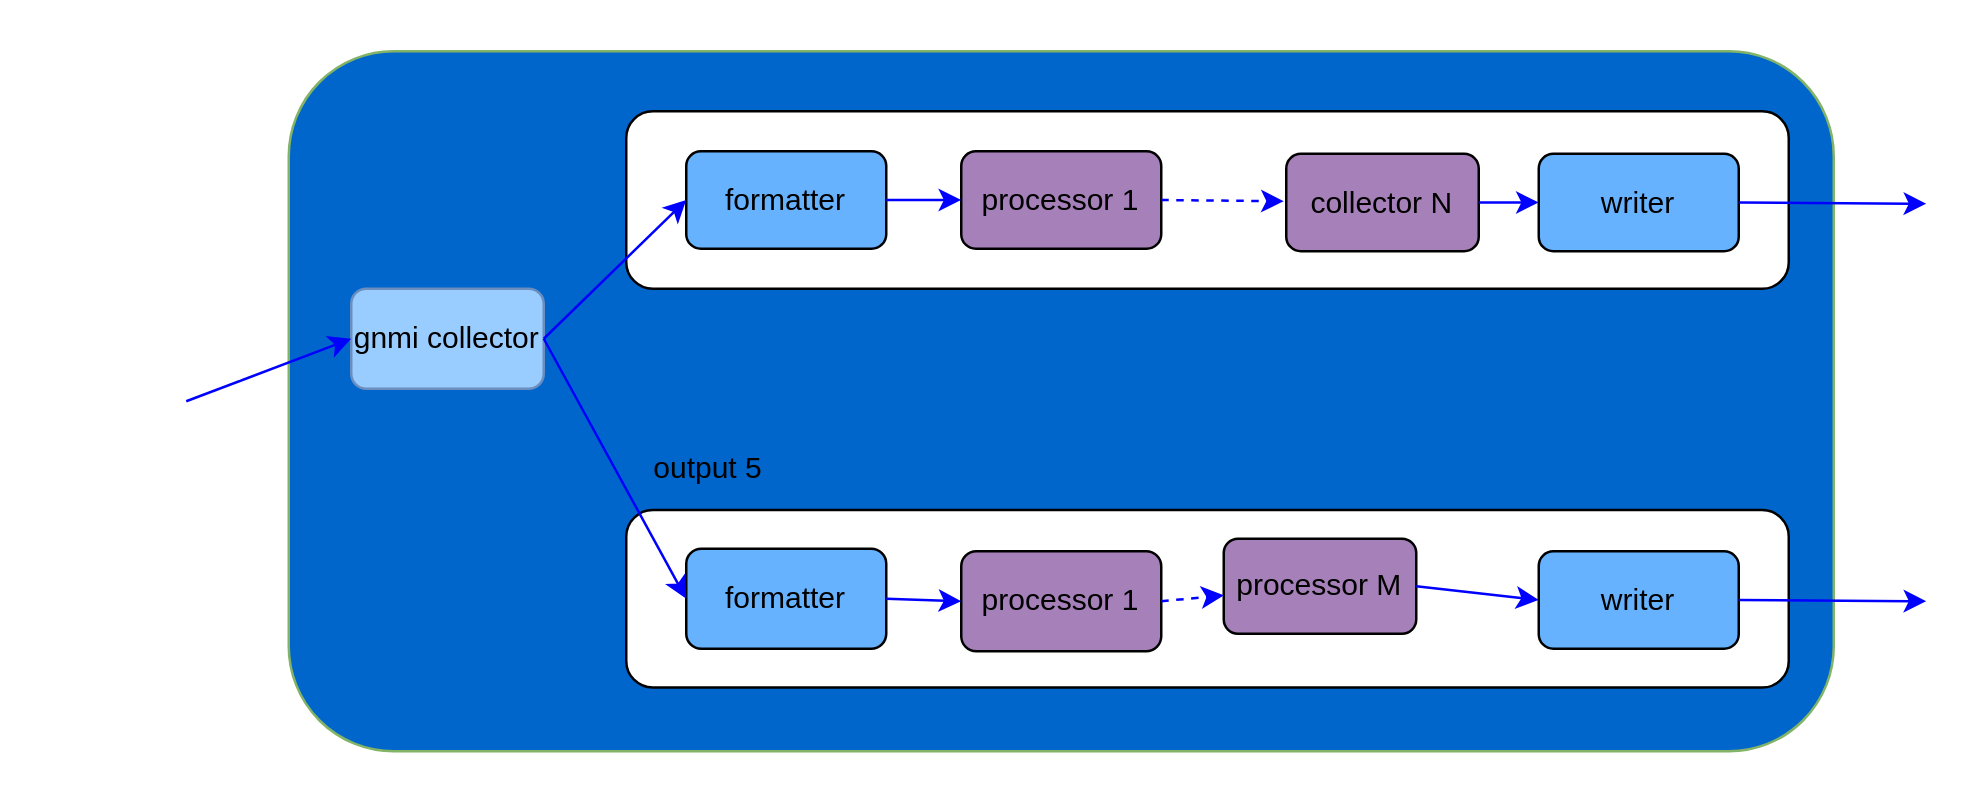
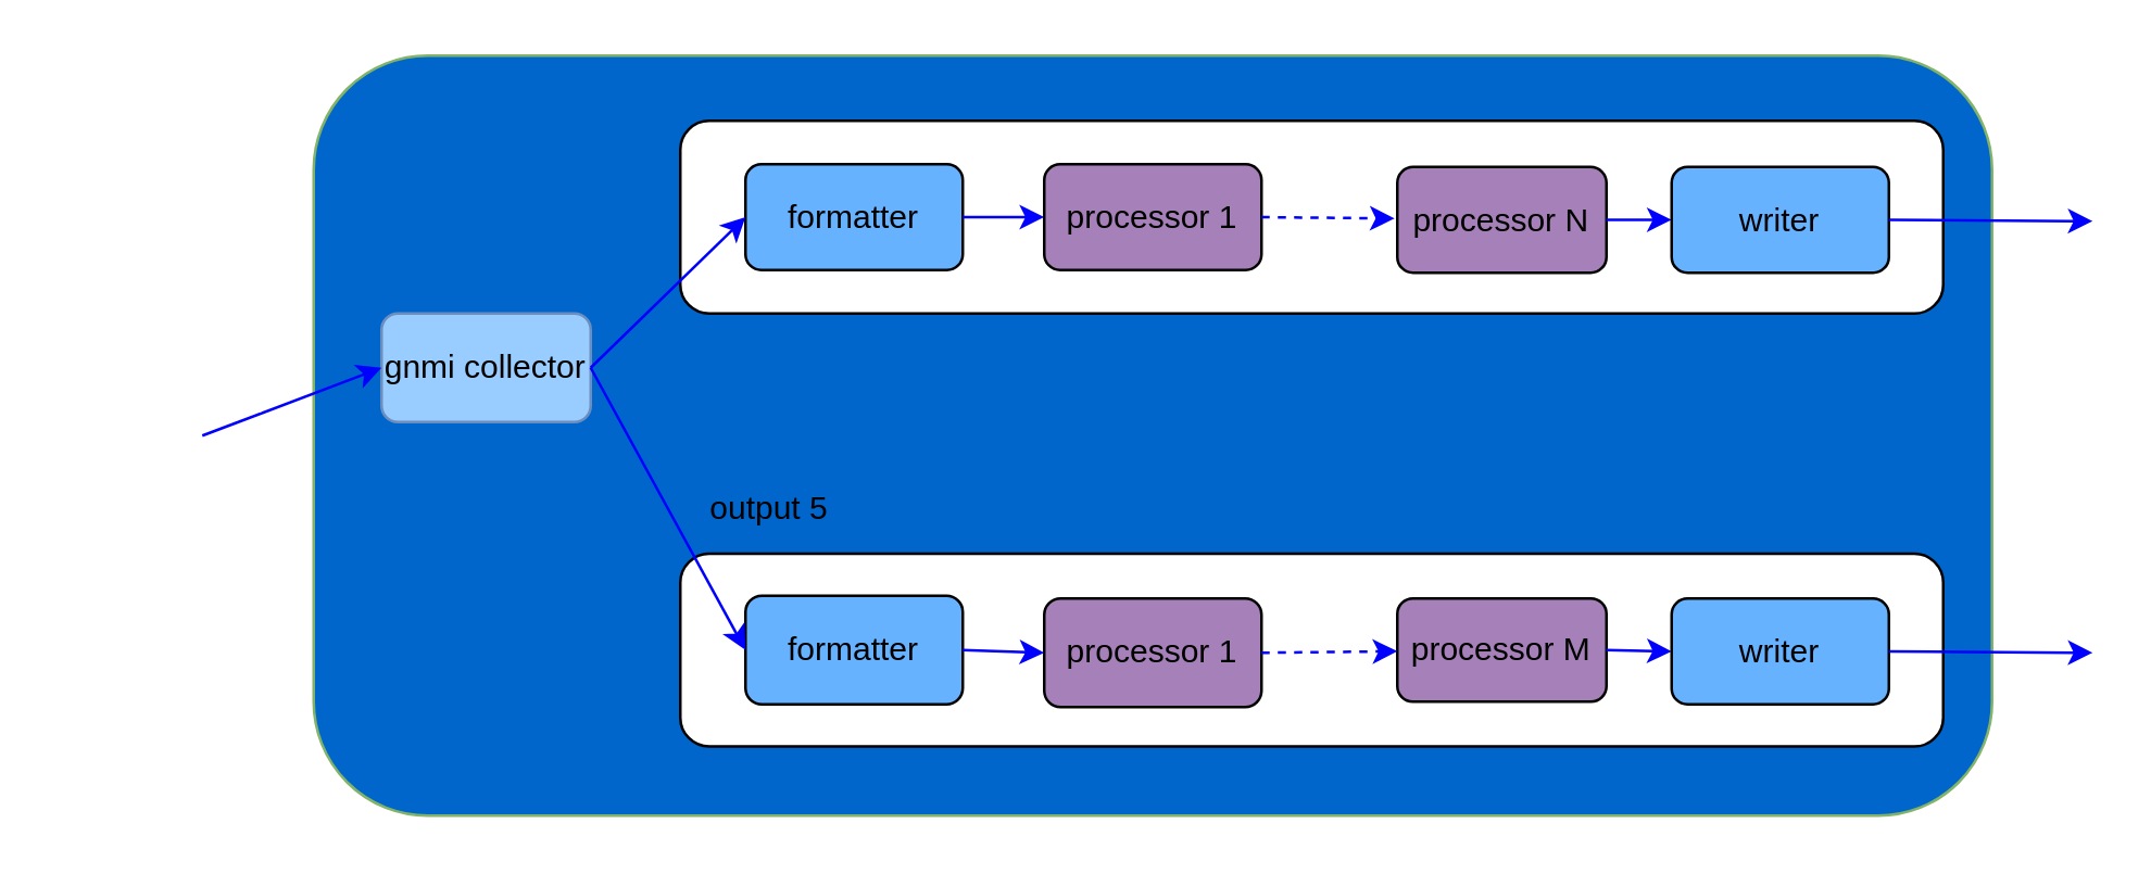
- <mxCell id="7" value="&lt;span&gt;collector N&lt;/span&gt;" style="rounded=1;whiteSpace=wrap;html=1;fillColor=#A680B8;" parent="1" vertex="1"><mxGeometry x="514" y="61" width="77" height="39" as="geometry" /></mxCell>
+ <mxCell id="7" value="&lt;span&gt;processor N&lt;/span&gt;" style="rounded=1;whiteSpace=wrap;html=1;fillColor=#A680B8;" parent="1" vertex="1"><mxGeometry x="514" y="61" width="77" height="39" as="geometry" /></mxCell>
- <mxCell id="11" value="&lt;span&gt;processor M&lt;/span&gt;" style="rounded=1;whiteSpace=wrap;html=1;fillColor=#A680B8;" parent="1" vertex="1"><mxGeometry x="489" y="215" width="77" height="38" as="geometry" /></mxCell>
+ <mxCell id="11" value="&lt;span&gt;processor M&lt;/span&gt;" style="rounded=1;whiteSpace=wrap;html=1;fillColor=#A680B8;" parent="1" vertex="1"><mxGeometry x="514" y="220" width="77" height="38" as="geometry" /></mxCell>
